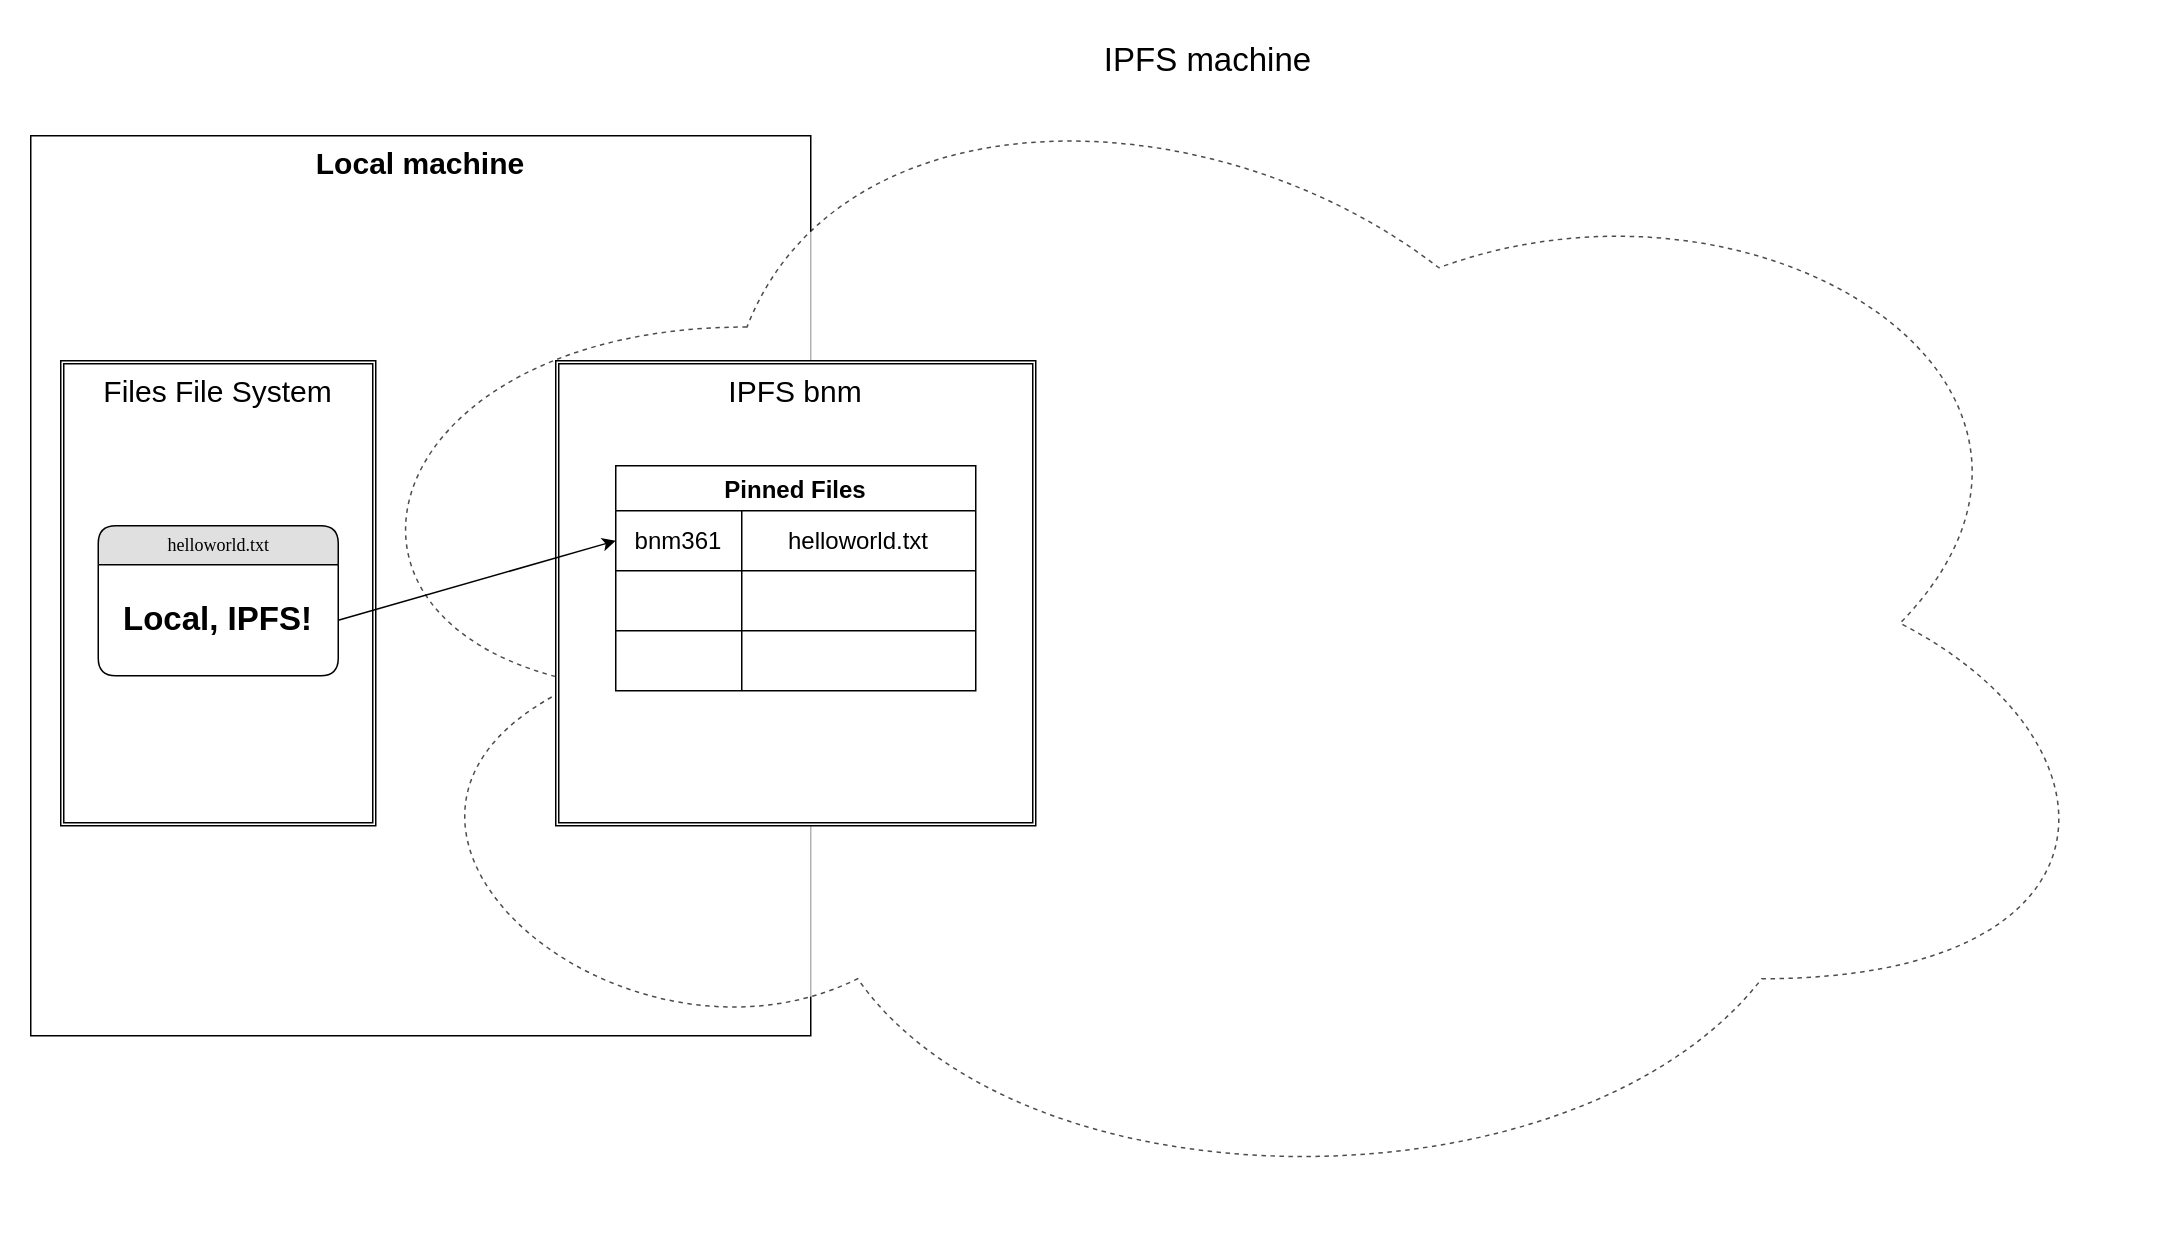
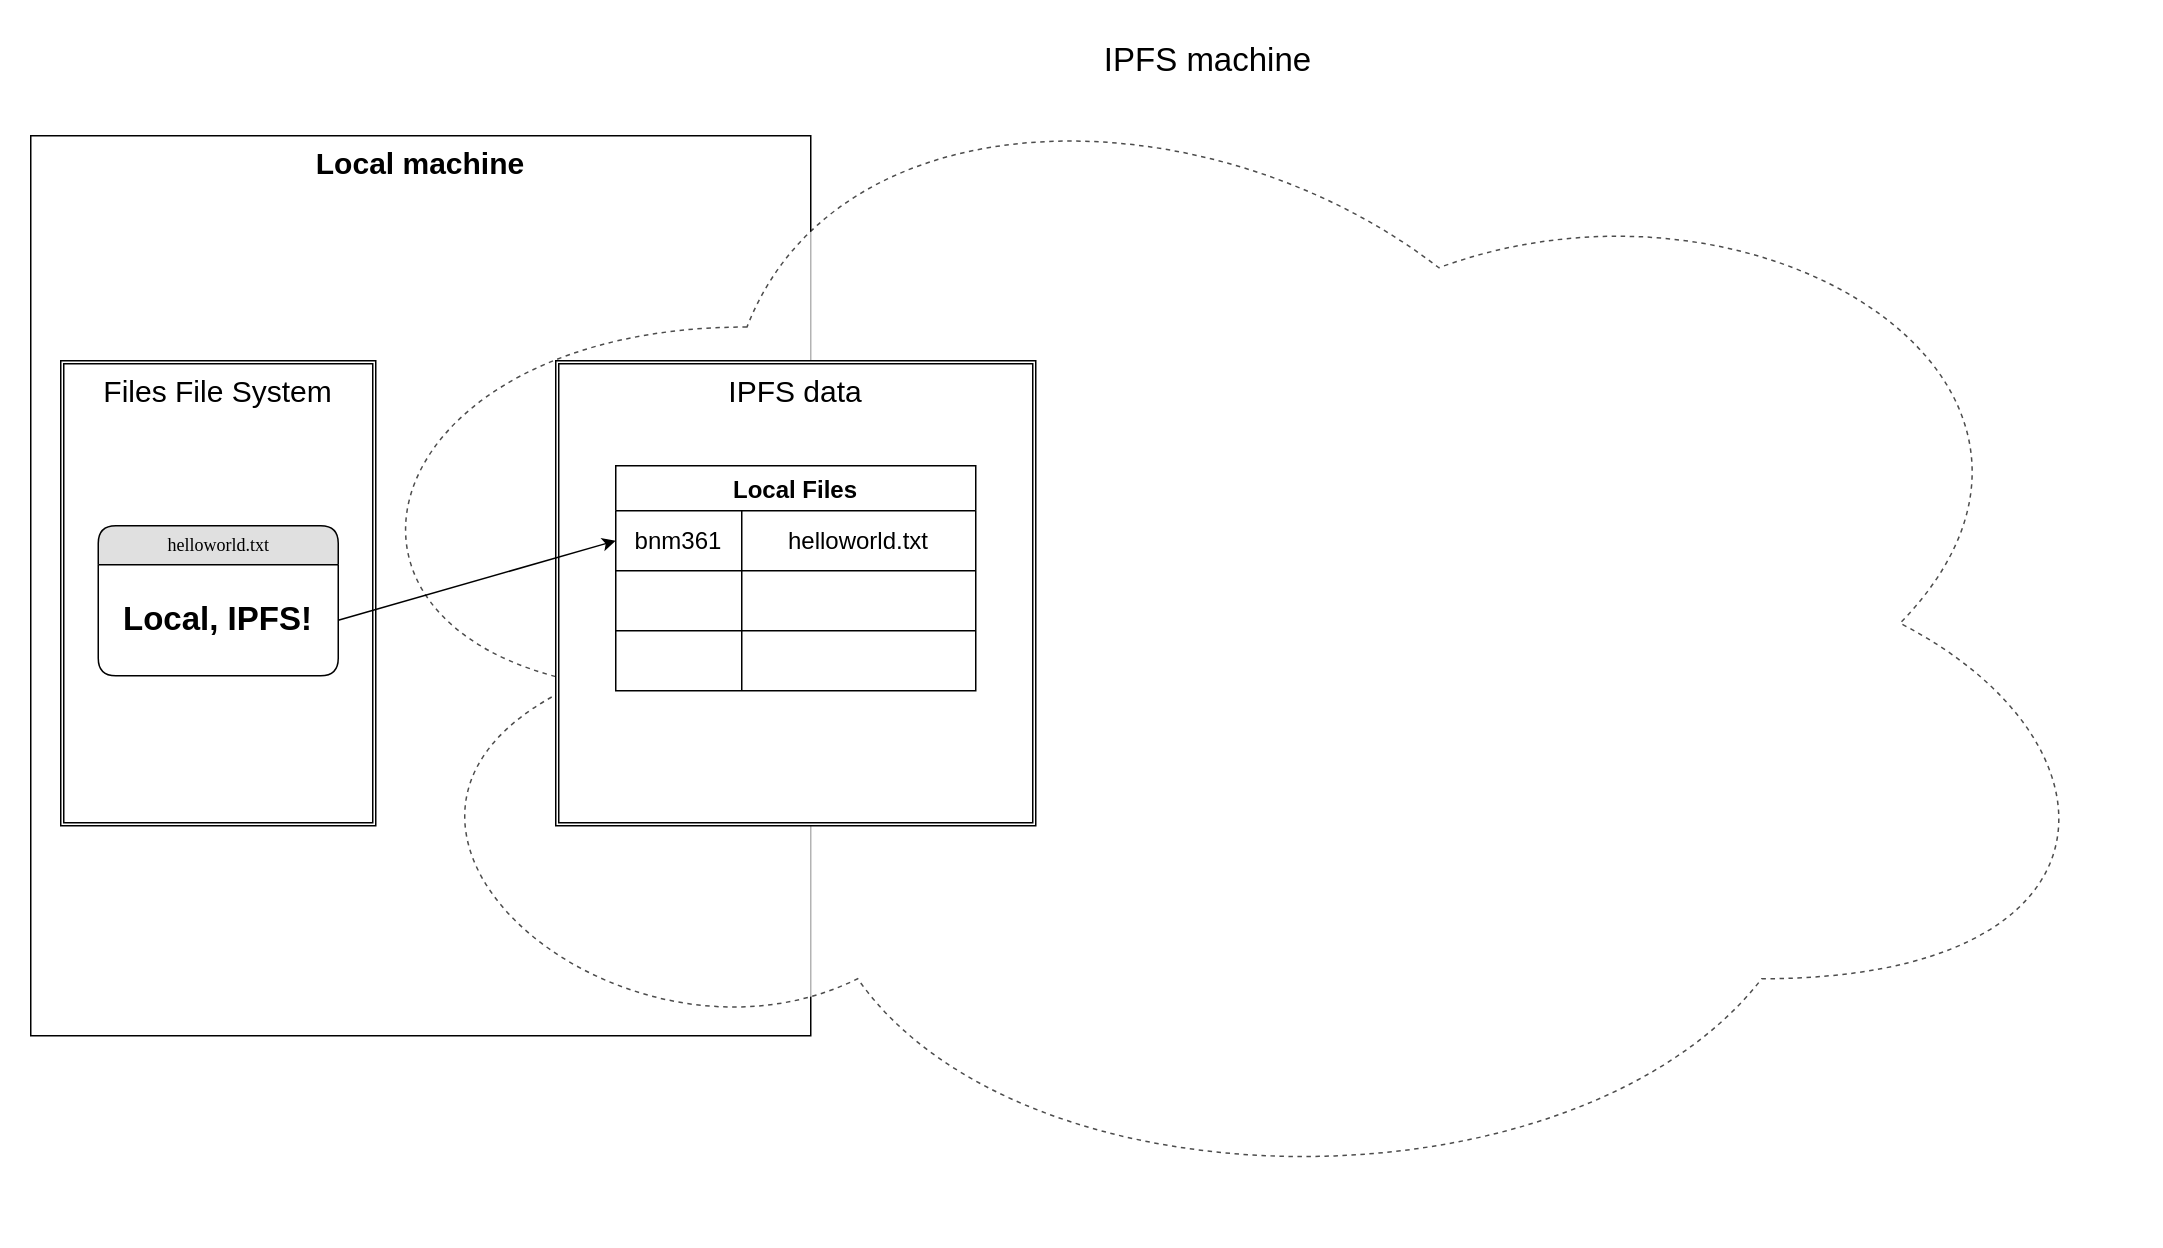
- <mxCell id="7" value="IPFS bnm" style="shape=ext;double=1;rounded=0;whiteSpace=wrap;html=1;fontSize=20;verticalAlign=top;" parent="1" vertex="1"><mxGeometry x="370" y="240" width="320" height="310" as="geometry" /></mxCell>
+ <mxCell id="7" value="IPFS data" style="shape=ext;double=1;rounded=0;whiteSpace=wrap;html=1;fontSize=20;verticalAlign=top;" parent="1" vertex="1"><mxGeometry x="370" y="240" width="320" height="310" as="geometry" /></mxCell>
- <mxCell id="8" value="Pinned Files" style="shape=table;startSize=30;container=1;collapsible=0;childLayout=tableLayout;strokeColor=default;fontSize=16;align=center;fontStyle=1" parent="1" vertex="1"><mxGeometry x="410" y="310" width="240" height="150" as="geometry" /></mxCell>
+ <mxCell id="8" value="Local Files" style="shape=table;startSize=30;container=1;collapsible=0;childLayout=tableLayout;strokeColor=default;fontSize=16;align=center;fontStyle=1" parent="1" vertex="1"><mxGeometry x="410" y="310" width="240" height="150" as="geometry" /></mxCell>
